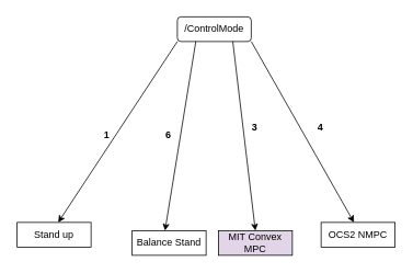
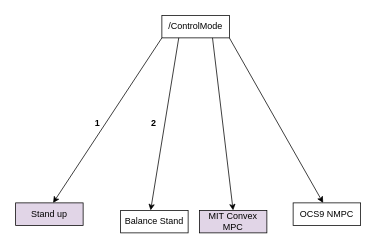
- <mxCell id="2" value="/ControlMode" style="whiteSpace=wrap;html=1;rounded=1;" parent="1" vertex="1"><mxGeometry x="215" y="20" width="90" height="30" as="geometry" /></mxCell>
+ <mxCell id="2" value="/ControlMode" style="rounded=0;whiteSpace=wrap;html=1;" parent="1" vertex="1"><mxGeometry x="215" y="20" width="90" height="30" as="geometry" /></mxCell>
- <mxCell id="9" value="&lt;b&gt;3&lt;/b&gt;" style="text;strokeColor=none;fillColor=none;spacingLeft=4;spacingRight=4;overflow=hidden;rotatable=0;points=[[0,0.5],[1,0.5]];portConstraint=eastwest;fontSize=12;whiteSpace=wrap;html=1;" parent="1" vertex="1"><mxGeometry x="300" y="140" width="20" height="30" as="geometry" /></mxCell>
- <mxCell id="10" value="&lt;b&gt;4&lt;/b&gt;" style="text;strokeColor=none;fillColor=none;spacingLeft=4;spacingRight=4;overflow=hidden;rotatable=0;points=[[0,0.5],[1,0.5]];portConstraint=eastwest;fontSize=12;whiteSpace=wrap;html=1;" parent="1" vertex="1"><mxGeometry x="380" y="140" width="20" height="30" as="geometry" /></mxCell>
- <mxCell id="8" value="&lt;b&gt;6&lt;/b&gt;" style="text;strokeColor=none;fillColor=none;spacingLeft=4;spacingRight=4;overflow=hidden;rotatable=0;points=[[0,0.5],[1,0.5]];portConstraint=eastwest;fontSize=12;whiteSpace=wrap;html=1;" parent="1" vertex="1"><mxGeometry x="195" y="150" width="20" height="30" as="geometry" /></mxCell>
+ <mxCell id="8" value="&lt;b&gt;2&lt;/b&gt;" style="text;strokeColor=none;fillColor=none;spacingLeft=4;spacingRight=4;overflow=hidden;rotatable=0;points=[[0,0.5],[1,0.5]];portConstraint=eastwest;fontSize=12;whiteSpace=wrap;html=1;" parent="1" vertex="1"><mxGeometry x="195" y="150" width="20" height="30" as="geometry" /></mxCell>
- <mxCell id="11" value="Stand up" style="rounded=0;whiteSpace=wrap;html=1;" vertex="1" parent="1"><mxGeometry x="20" y="270" width="90" height="30" as="geometry" /></mxCell>
+ <mxCell id="11" value="Stand up" style="rounded=0;whiteSpace=wrap;html=1;fillColor=#e1d5e7;" vertex="1" parent="1"><mxGeometry x="20" y="270" width="90" height="30" as="geometry" /></mxCell>
- <mxCell id="14" value="OCS2 NMPC" style="rounded=0;whiteSpace=wrap;html=1;" vertex="1" parent="1"><mxGeometry x="390" y="270" width="90" height="30" as="geometry" /></mxCell>
+ <mxCell id="14" value="OCS9 NMPC" style="rounded=0;whiteSpace=wrap;html=1;" vertex="1" parent="1"><mxGeometry x="390" y="270" width="90" height="30" as="geometry" /></mxCell>
